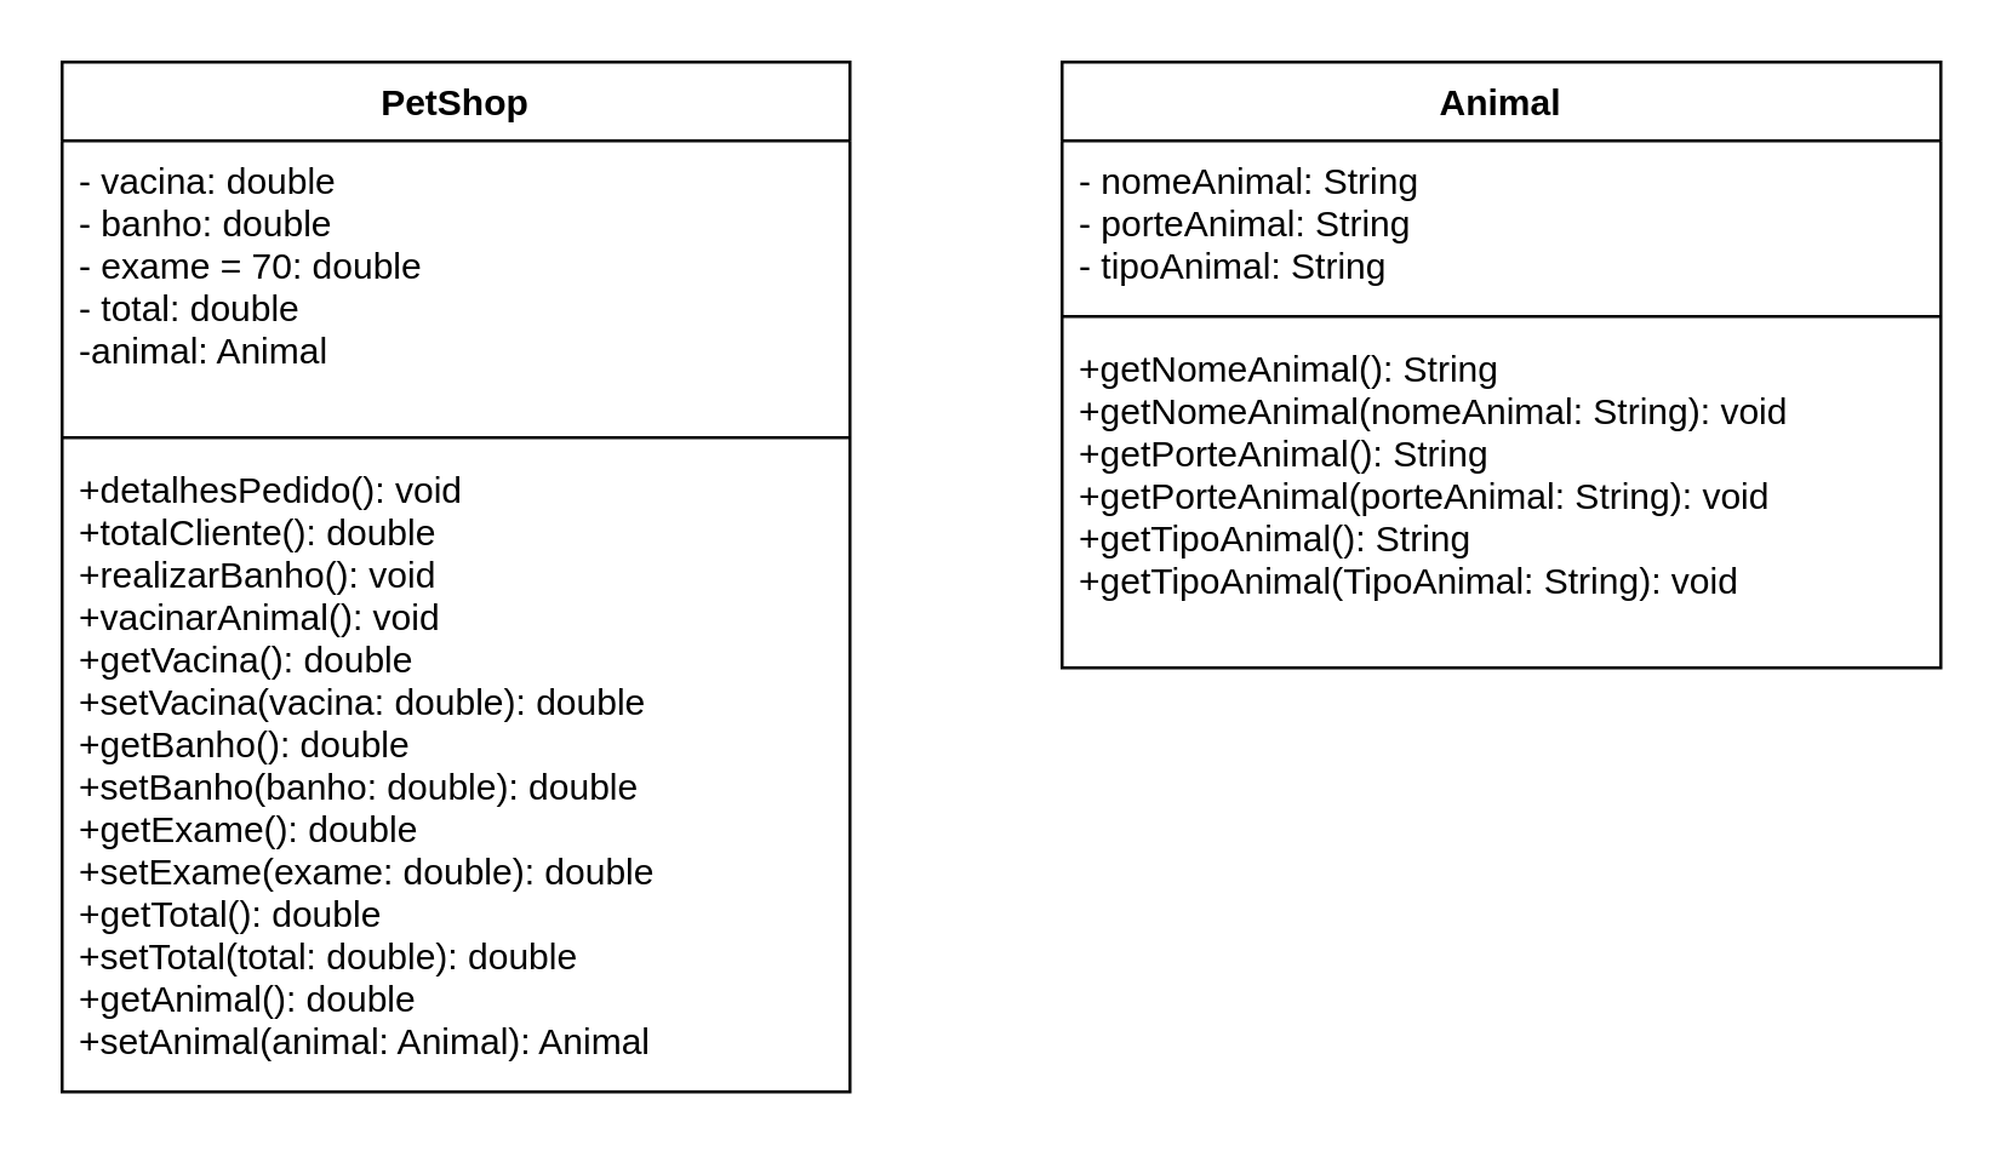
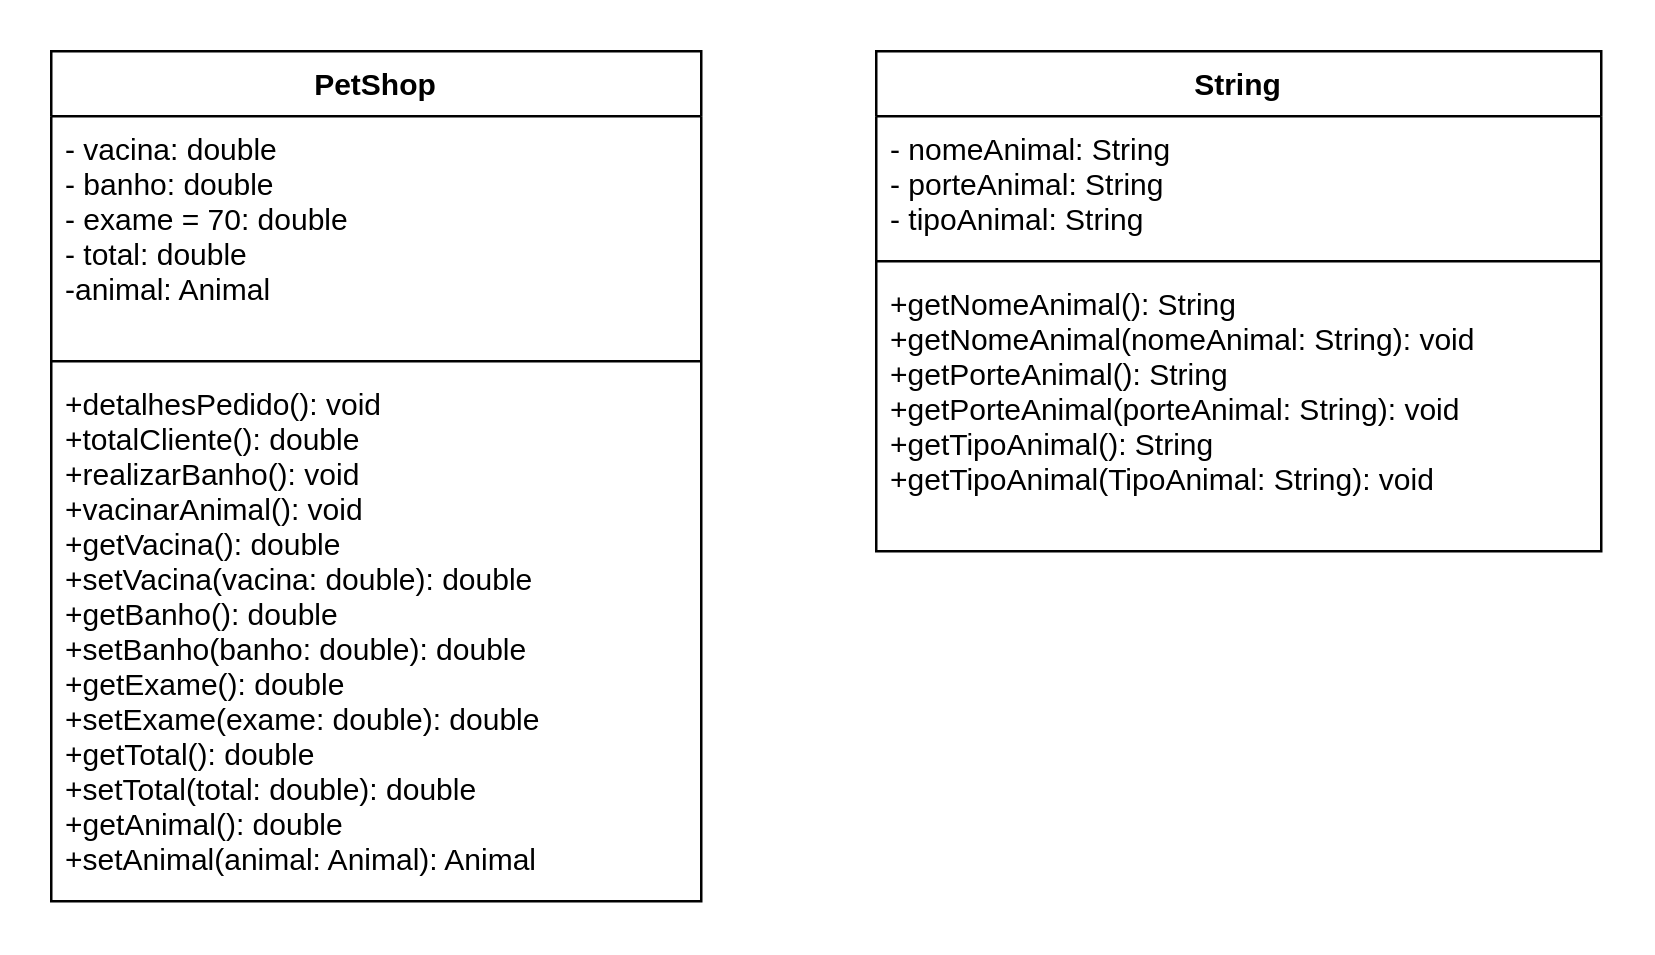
- <mxCell id="6" value="Animal" style="swimlane;fontStyle=1;align=center;verticalAlign=top;childLayout=stackLayout;horizontal=1;startSize=26;horizontalStack=0;resizeParent=1;resizeParentMax=0;resizeLast=0;collapsible=1;marginBottom=0;" vertex="1" parent="1"><mxGeometry x="350" y="20" width="290" height="200" as="geometry" /></mxCell>
+ <mxCell id="6" value="String" style="swimlane;fontStyle=1;align=center;verticalAlign=top;childLayout=stackLayout;horizontal=1;startSize=26;horizontalStack=0;resizeParent=1;resizeParentMax=0;resizeLast=0;collapsible=1;marginBottom=0;" vertex="1" parent="1"><mxGeometry x="350" y="20" width="290" height="200" as="geometry" /></mxCell>
